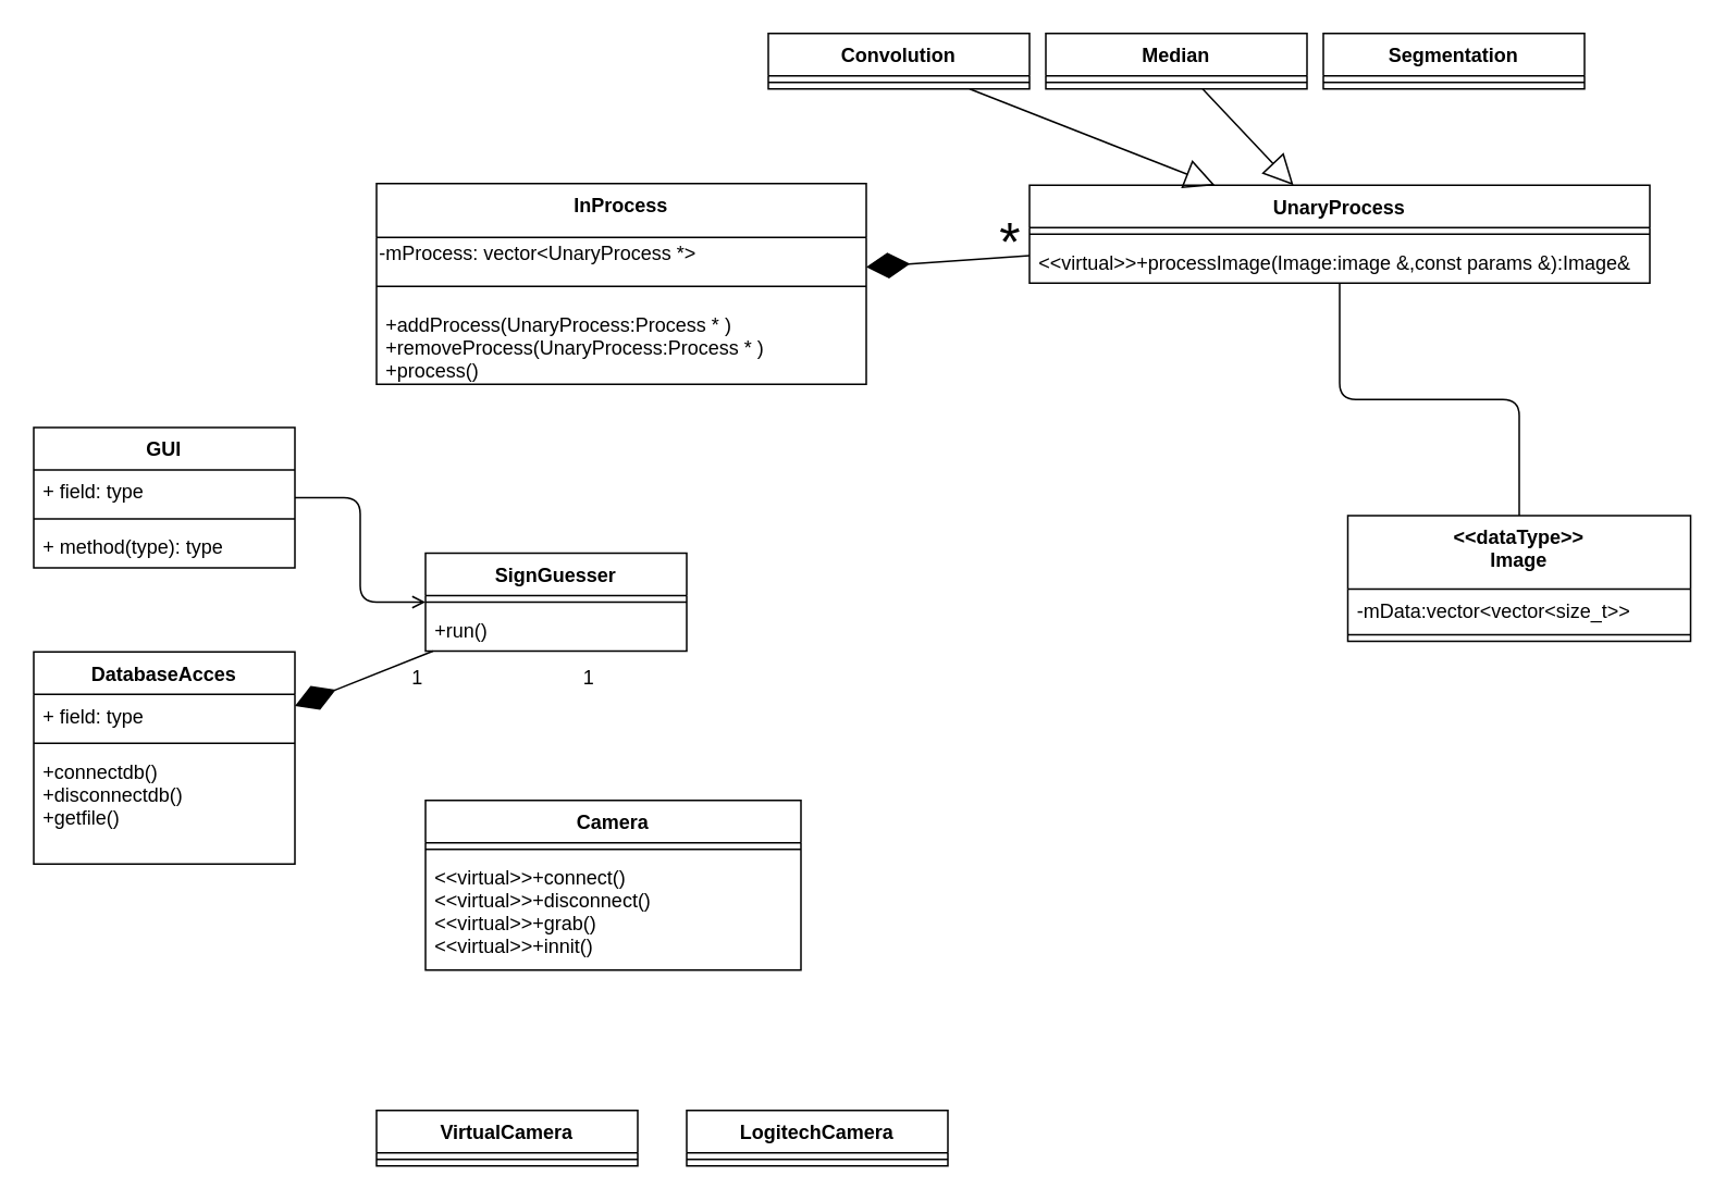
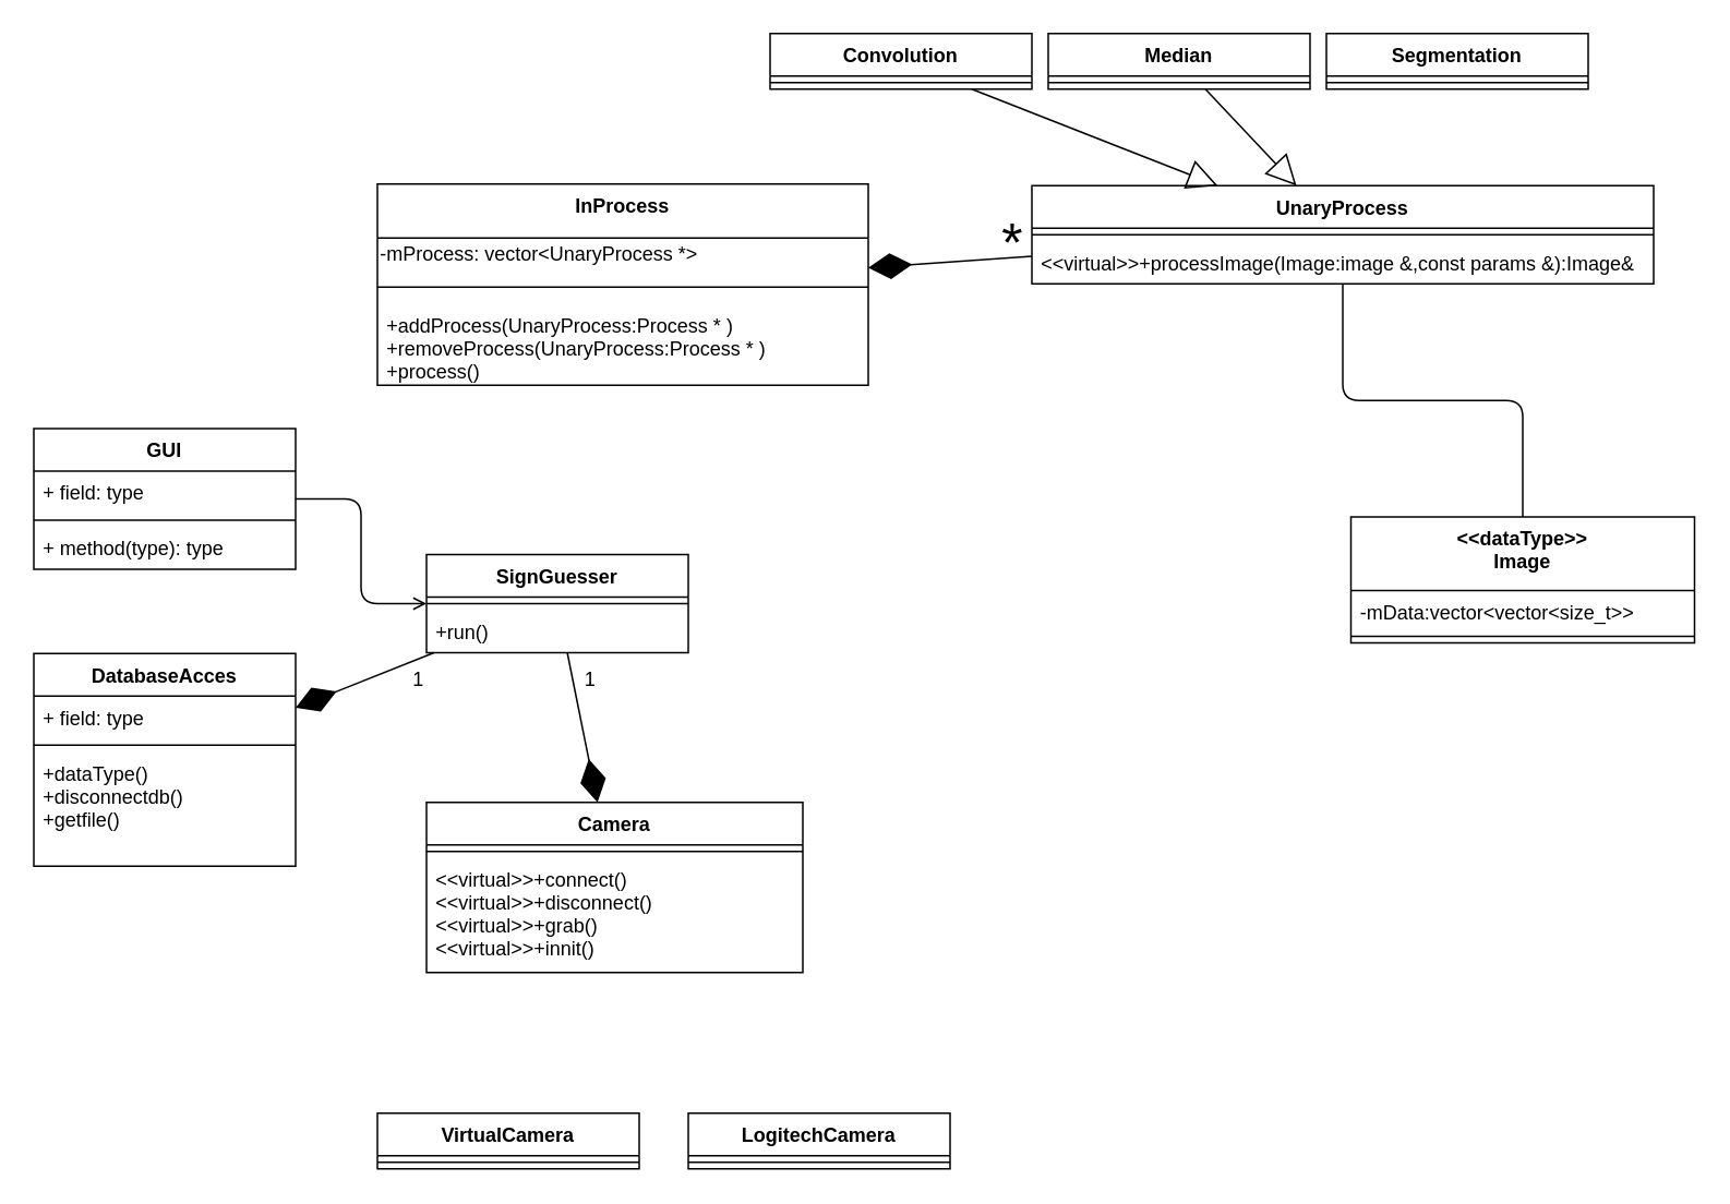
+ <mxCell id="42" value="" style="endArrow=diamondThin;endFill=1;endSize=24;html=1;" edge="1" parent="1" source="34" target="2"><mxGeometry width="160" relative="1" as="geometry"><mxPoint x="460" y="470.17" as="sourcePoint" /><mxPoint x="360" y="477.102" as="targetPoint" /></mxGeometry></mxCell>
- <mxCell id="33" value="+connectdb()&#10;+disconnectdb()&#10;+getfile()" style="text;strokeColor=none;fillColor=none;align=left;verticalAlign=top;spacingLeft=4;spacingRight=4;overflow=hidden;rotatable=0;points=[[0,0.5],[1,0.5]];portConstraint=eastwest;" vertex="1" parent="30"><mxGeometry y="60" width="160" height="70" as="geometry" /></mxCell>
+ <mxCell id="33" value="+dataType()&#10;+disconnectdb()&#10;+getfile()" style="text;strokeColor=none;fillColor=none;align=left;verticalAlign=top;spacingLeft=4;spacingRight=4;overflow=hidden;rotatable=0;points=[[0,0.5],[1,0.5]];portConstraint=eastwest;" vertex="1" parent="30"><mxGeometry y="60" width="160" height="70" as="geometry" /></mxCell>
